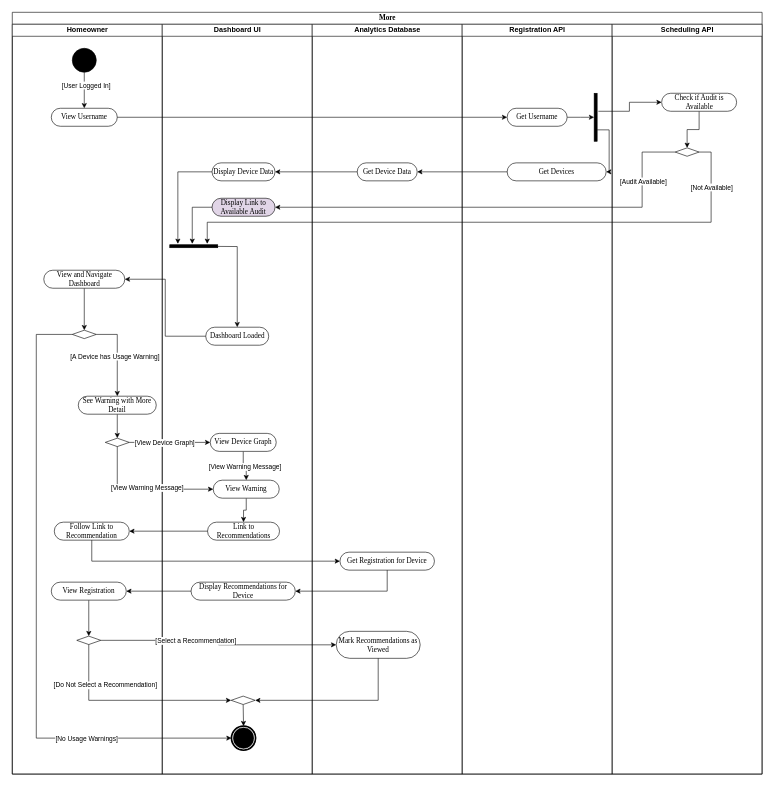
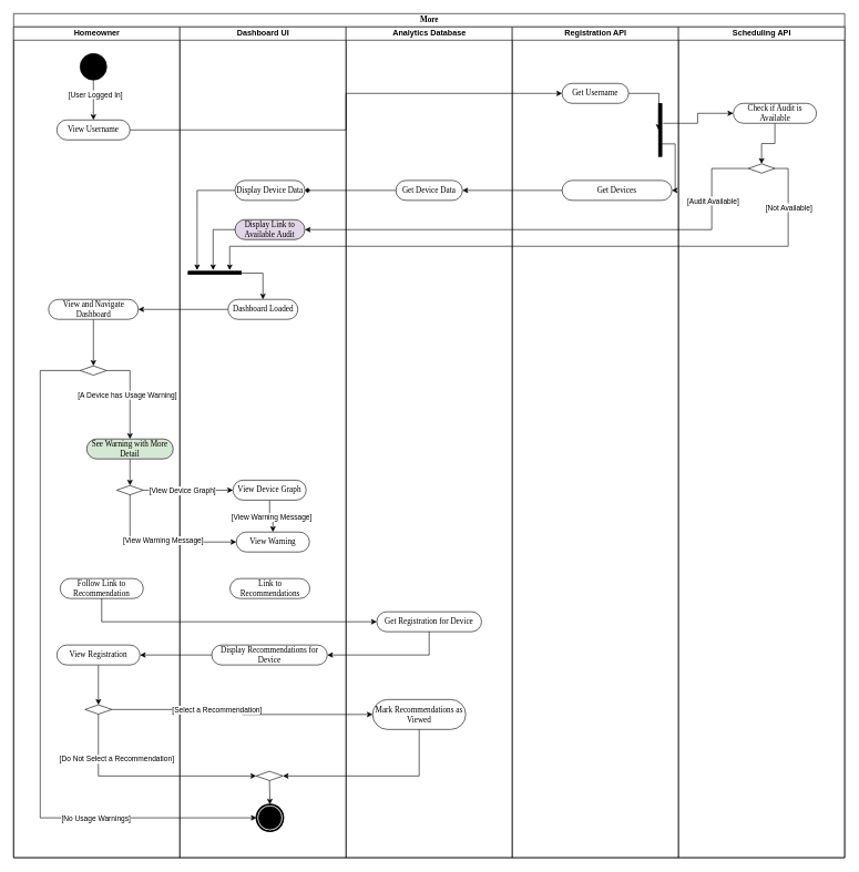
- <mxCell id="44" value="Get Username" style="rounded=1;whiteSpace=wrap;html=1;shadow=0;comic=0;labelBackgroundColor=none;strokeWidth=1;fontFamily=Verdana;fontSize=12;align=center;arcSize=50;" vertex="1" parent="42"><mxGeometry x="75" y="140" width="100" height="30" as="geometry" /></mxCell>
+ <mxCell id="44" value="Get Username" style="rounded=1;whiteSpace=wrap;html=1;shadow=0;comic=0;labelBackgroundColor=none;strokeWidth=1;fontFamily=Verdana;fontSize=12;align=center;arcSize=50;" vertex="1" parent="42"><mxGeometry x="75" y="85" width="100" height="30" as="geometry" /></mxCell>
- <mxCell id="50" style="edgeStyle=orthogonalEdgeStyle;rounded=0;orthogonalLoop=1;jettySize=auto;html=1;exitX=0;exitY=0.5;exitDx=0;exitDy=0;entryX=1;entryY=0.5;entryDx=0;entryDy=0;" edge="1" parent="2" source="39" target="22"><mxGeometry relative="1" as="geometry" /></mxCell>
+ <mxCell id="50" style="edgeStyle=orthogonalEdgeStyle;rounded=0;orthogonalLoop=1;jettySize=auto;html=1;exitX=0;exitY=0.5;exitDx=0;exitDy=0;entryX=1;entryY=0.5;entryDx=0;entryDy=0;endArrow=diamond;" edge="1" parent="2" source="39" target="22"><mxGeometry relative="1" as="geometry" /></mxCell>
- <mxCell id="28" value="Dashboard Loaded" style="rounded=1;whiteSpace=wrap;html=1;shadow=0;comic=0;labelBackgroundColor=none;strokeWidth=1;fontFamily=Verdana;fontSize=12;align=center;arcSize=50;" vertex="1" parent="20"><mxGeometry x="72.5" y="505" width="105" height="30" as="geometry" /></mxCell>
+ <mxCell id="28" value="Dashboard Loaded" style="rounded=1;whiteSpace=wrap;html=1;shadow=0;comic=0;labelBackgroundColor=none;strokeWidth=1;fontFamily=Verdana;fontSize=12;align=center;arcSize=50;" vertex="1" parent="20"><mxGeometry x="72.5" y="410" width="105" height="30" as="geometry" /></mxCell>
- <mxCell id="11" value="See Warning with More Detail" style="rounded=1;whiteSpace=wrap;html=1;shadow=0;comic=0;labelBackgroundColor=none;strokeWidth=1;fontFamily=Verdana;fontSize=12;align=center;arcSize=50;" vertex="1" parent="3"><mxGeometry x="110" y="620" width="130" height="30" as="geometry" /></mxCell>
+ <mxCell id="11" value="See Warning with More Detail" style="rounded=1;whiteSpace=wrap;html=1;shadow=0;comic=0;labelBackgroundColor=none;strokeWidth=1;fontFamily=Verdana;fontSize=12;align=center;arcSize=50;fillColor=#d5e8d4;" vertex="1" parent="3"><mxGeometry x="110" y="620" width="130" height="30" as="geometry" /></mxCell>
- <mxCell id="32" style="edgeStyle=orthogonalEdgeStyle;rounded=0;orthogonalLoop=1;jettySize=auto;html=1;exitX=0.5;exitY=1;exitDx=0;exitDy=0;entryX=0.5;entryY=0;entryDx=0;entryDy=0;" edge="1" parent="20" source="33" target="34"><mxGeometry relative="1" as="geometry" /></mxCell>
- <mxCell id="58" style="edgeStyle=orthogonalEdgeStyle;rounded=0;orthogonalLoop=1;jettySize=auto;html=1;exitX=0;exitY=0.5;exitDx=0;exitDy=0;entryX=1;entryY=0.5;entryDx=0;entryDy=0;" edge="1" parent="2" source="34" target="16"><mxGeometry relative="1" as="geometry" /></mxCell>
